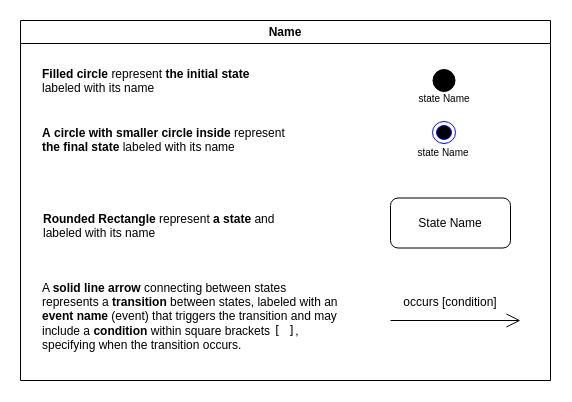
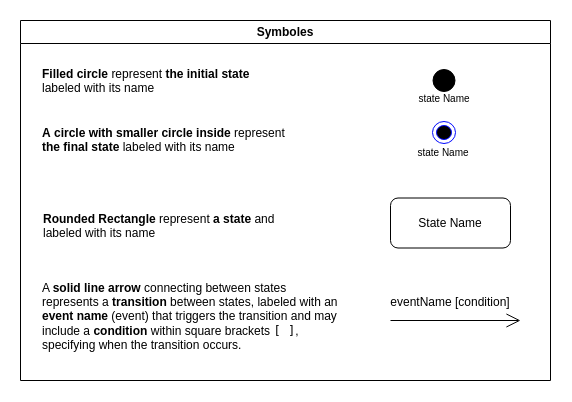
- <mxCell id="2" value="Name" style="swimlane;whiteSpace=wrap;html=1;fillColor=none;" vertex="1" parent="1"><mxGeometry x="20" y="20" width="530" height="360" as="geometry" /></mxCell>
+ <mxCell id="2" value="Symboles" style="swimlane;whiteSpace=wrap;html=1;fillColor=none;" vertex="1" parent="1"><mxGeometry x="20" y="20" width="530" height="360" as="geometry" /></mxCell>
- <mxCell id="10" value="occurs [condition]" style="text;html=1;align=center;verticalAlign=middle;whiteSpace=wrap;rounded=0;" vertex="1" parent="2"><mxGeometry x="365" y="273" width="130" height="18" as="geometry" /></mxCell>
+ <mxCell id="10" value="eventName [condition]" style="text;html=1;align=center;verticalAlign=middle;whiteSpace=wrap;rounded=0;" vertex="1" parent="2"><mxGeometry x="365" y="273" width="130" height="18" as="geometry" /></mxCell>
